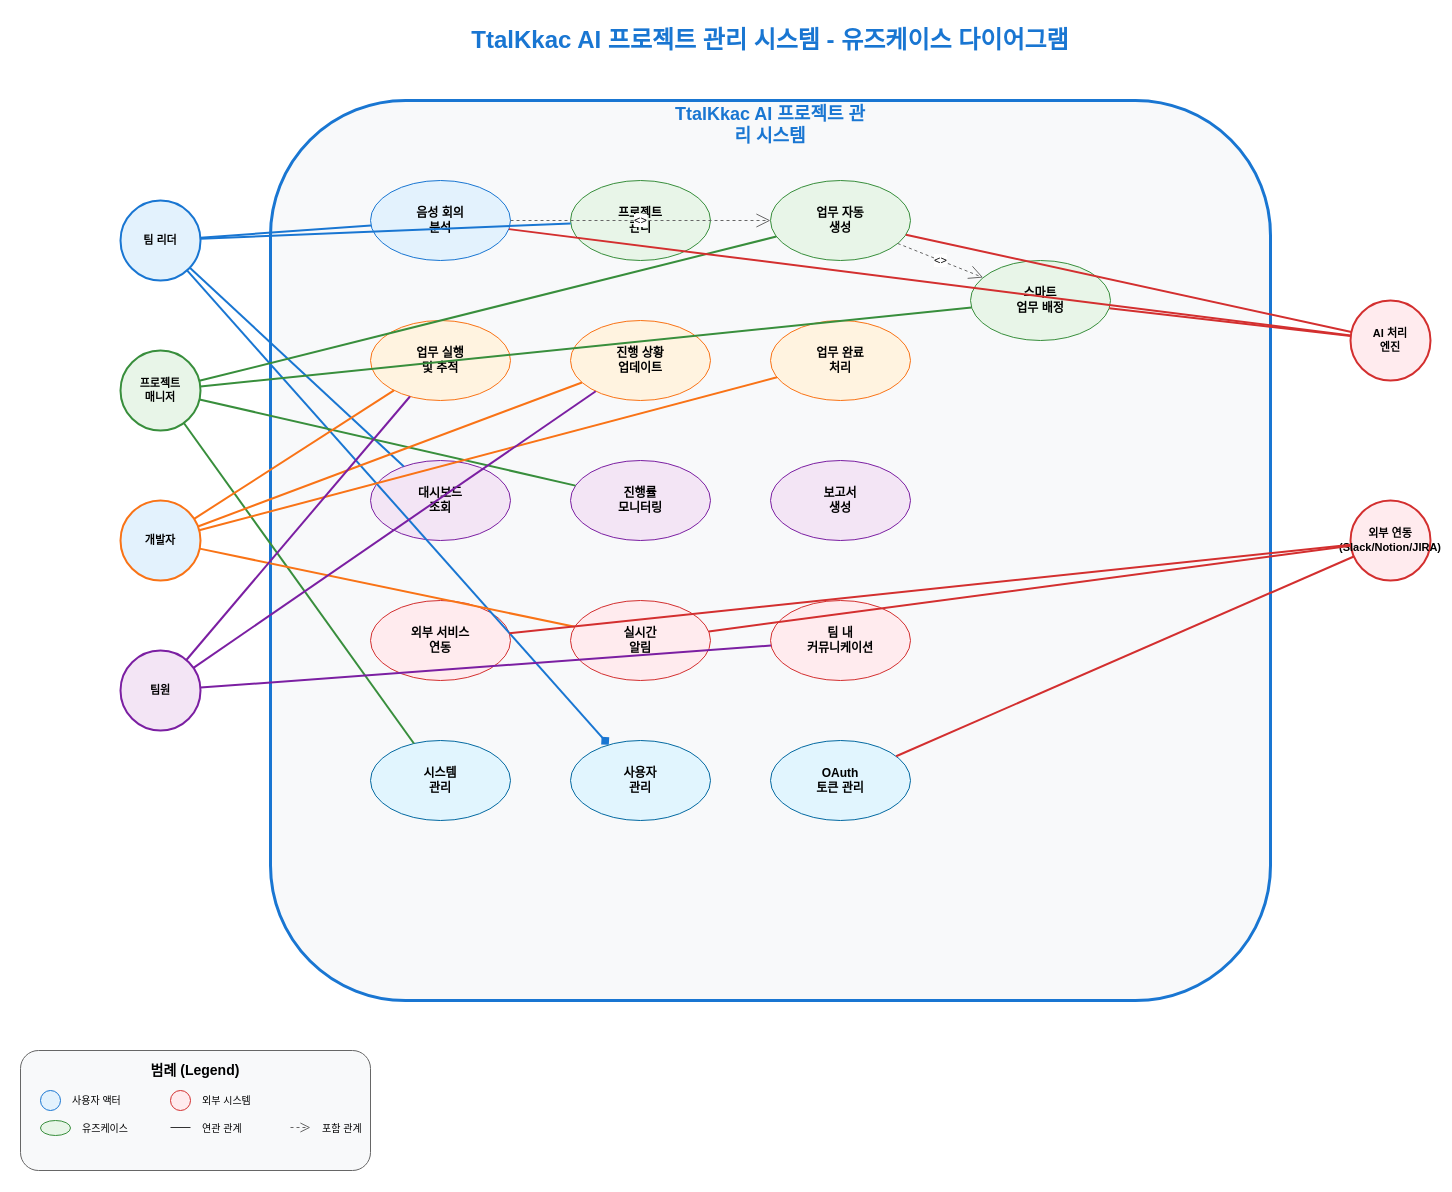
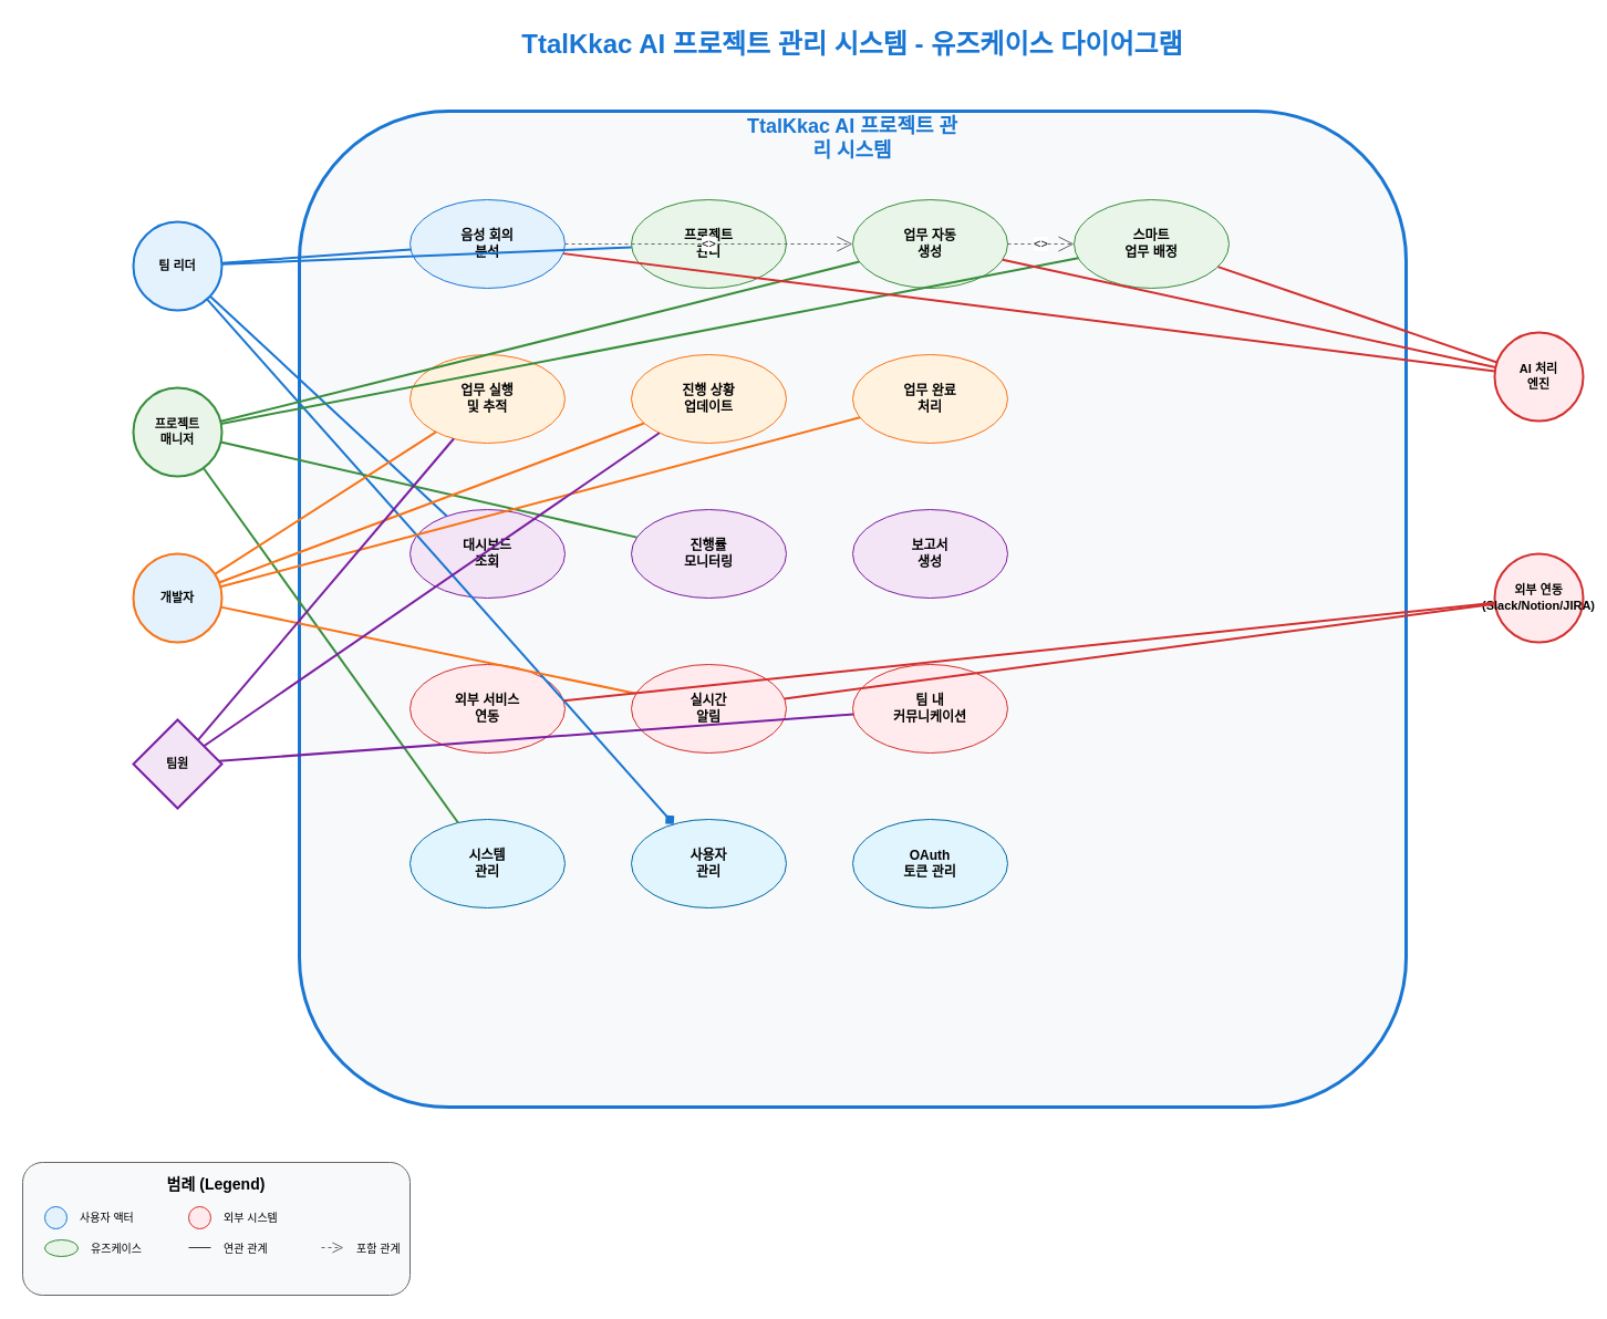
- <mxCell id="14" value="스마트&#10;업무 배정" style="ellipse;whiteSpace=wrap;html=1;fillColor=#e8f5e8;strokeColor=#388e3c;fontSize=12;fontStyle=1;" parent="1" vertex="1"><mxGeometry x="970" y="260" width="140" height="80" as="geometry" /></mxCell>
+ <mxCell id="14" value="스마트&#10;업무 배정" style="ellipse;whiteSpace=wrap;html=1;fillColor=#e8f5e8;strokeColor=#388e3c;fontSize=12;fontStyle=1;" parent="1" vertex="1"><mxGeometry x="970" y="180" width="140" height="80" as="geometry" /></mxCell>
- <mxCell id="47" value="" style="endArrow=none;html=1;strokeColor=#d32f2f;strokeWidth=2;" parent="1" source="10" target="26" edge="1"><mxGeometry relative="1" as="geometry" /></mxCell>
- <mxCell id="8" value="팀원" style="ellipse;whiteSpace=wrap;html=1;aspect=fixed;fillColor=#f3e5f5;strokeColor=#7b1fa2;strokeWidth=2;fontSize=11;fontStyle=1;" parent="1" vertex="1"><mxGeometry x="120" y="650" width="80" height="80" as="geometry" /></mxCell>
+ <mxCell id="8" value="팀원" style="rhombus;whiteSpace=wrap;html=1;aspect=fixed;fillColor=#f3e5f5;strokeColor=#7b1fa2;strokeWidth=2;fontSize=11;fontStyle=1;" parent="1" vertex="1"><mxGeometry x="120" y="650" width="80" height="80" as="geometry" /></mxCell>
